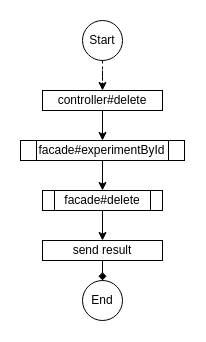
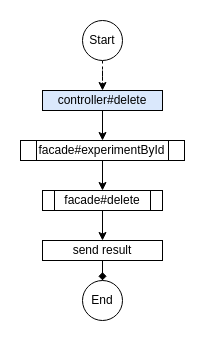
- <mxCell id="5" value="controller#delete" style="rounded=0;whiteSpace=wrap;html=1;" vertex="1" parent="1"><mxGeometry x="42" y="90" width="120" height="20" as="geometry" /></mxCell>
+ <mxCell id="5" value="controller#delete" style="rounded=0;whiteSpace=wrap;html=1;fillColor=#dae8fc;" vertex="1" parent="1"><mxGeometry x="42" y="90" width="120" height="20" as="geometry" /></mxCell>
